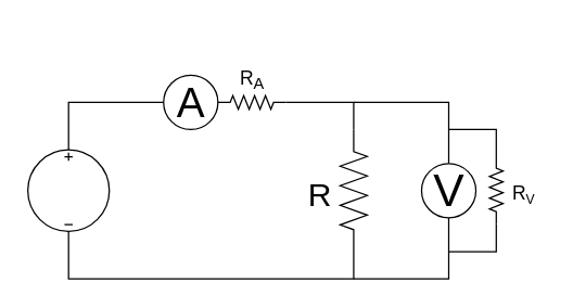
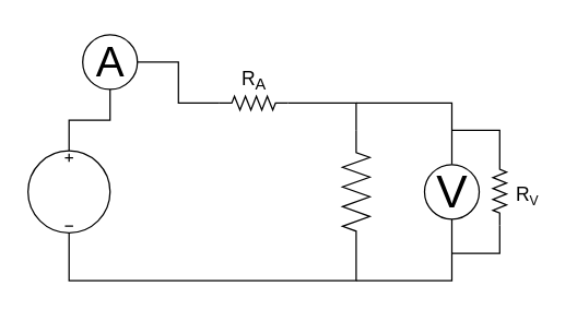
- <mxCell id="4" value="A" style="verticalLabelPosition=middle;shadow=0;dashed=0;align=center;fillColor=#ffffff;html=1;verticalAlign=middle;strokeWidth=1;shape=ellipse;aspect=fixed;fontSize=31;" parent="1" vertex="1"><mxGeometry x="120" y="55" width="40" height="40" as="geometry" /></mxCell>
+ <mxCell id="4" value="A" style="verticalLabelPosition=middle;shadow=0;dashed=0;align=center;fillColor=#ffffff;html=1;verticalAlign=middle;strokeWidth=1;shape=ellipse;aspect=fixed;fontSize=31;" parent="1" vertex="1"><mxGeometry x="60" y="25" width="40" height="40" as="geometry" /></mxCell>
- <mxCell id="12" value="&lt;span style=&quot;font-size: 24px&quot;&gt;R&lt;/span&gt;" style="text;html=1;resizable=0;autosize=1;align=center;verticalAlign=middle;points=[];fillColor=none;strokeColor=none;rounded=0;fontSize=34;" parent="1" vertex="1"><mxGeometry x="220" y="114.5" width="30" height="50" as="geometry" /></mxCell>
